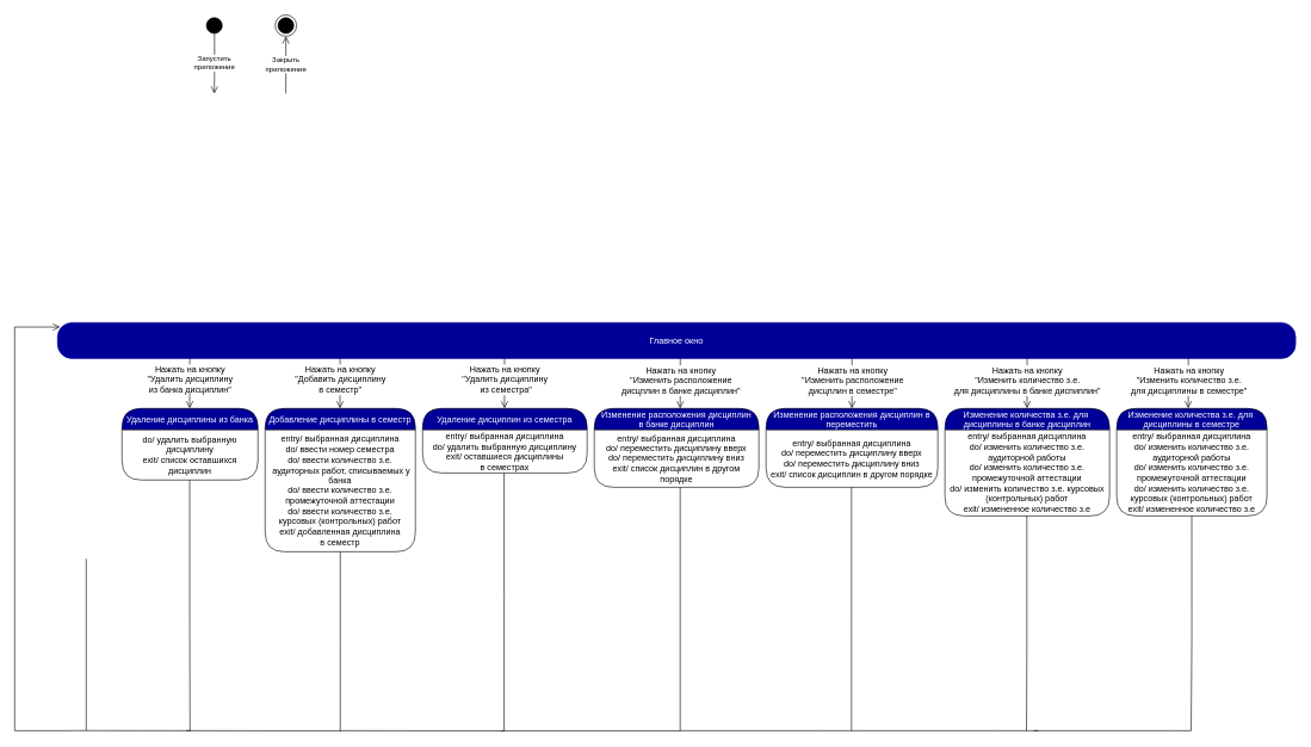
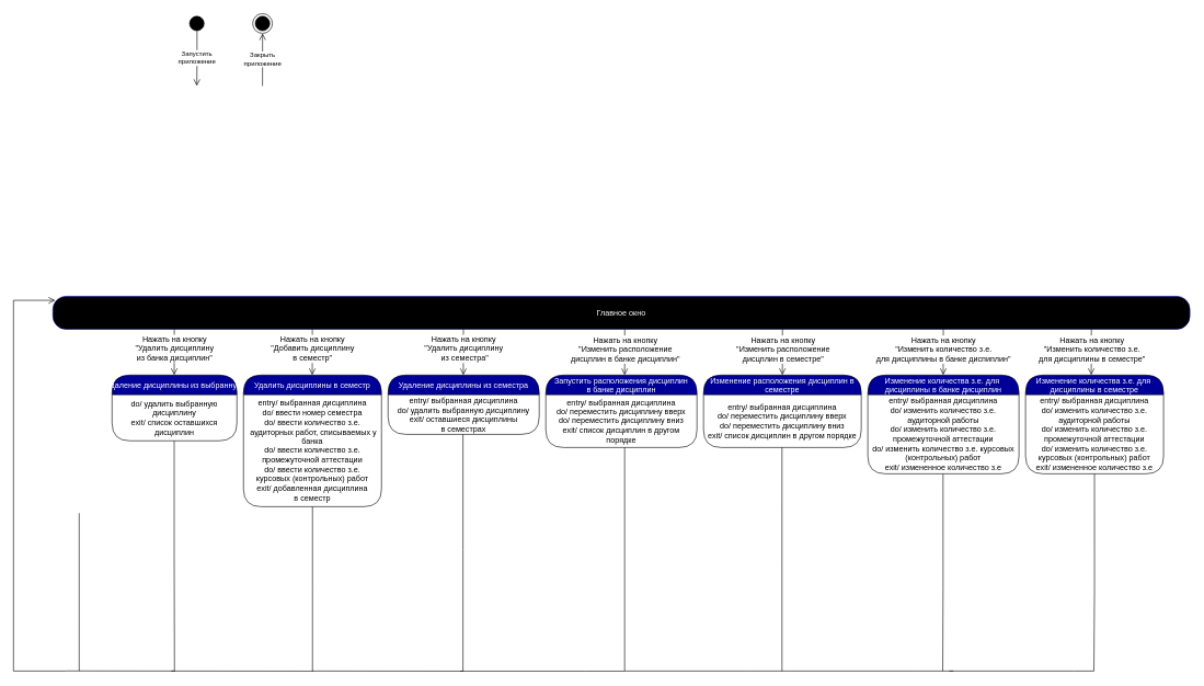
- <mxCell id="6" value="Главное окно" style="rounded=1;whiteSpace=wrap;html=1;arcSize=40;fontColor=#FFFFFF;fillColor=#000099;strokeColor=#000099;" parent="1" vertex="1"><mxGeometry x="80" y="450" width="1730" height="50" as="geometry" /></mxCell>
+ <mxCell id="6" value="Главное окно" style="rounded=1;whiteSpace=wrap;html=1;arcSize=40;fontColor=#FFFFFF;fillColor=#000000;strokeColor=#000099;" parent="1" vertex="1"><mxGeometry x="80" y="450" width="1730" height="50" as="geometry" /></mxCell>
- <mxCell id="28" value="Изменение расположения дисциплин &#10;в банке дисциплин" style="swimlane;fontStyle=0;align=center;verticalAlign=middle;childLayout=stackLayout;horizontal=1;startSize=30;horizontalStack=0;resizeParent=0;resizeLast=1;container=0;fontColor=#FFFFFF;collapsible=0;rounded=1;arcSize=30;strokeColor=#030000;fillColor=#000099;swimlaneFillColor=#FFFFFF;dropTarget=0;fontSize=12;" parent="1" vertex="1"><mxGeometry x="830" y="569.82" width="230" height="110.18" as="geometry" /></mxCell>
+ <mxCell id="28" value="Запустить расположения дисциплин &#10;в банке дисциплин" style="swimlane;fontStyle=0;align=center;verticalAlign=middle;childLayout=stackLayout;horizontal=1;startSize=30;horizontalStack=0;resizeParent=0;resizeLast=1;container=0;fontColor=#FFFFFF;collapsible=0;rounded=1;arcSize=30;strokeColor=#030000;fillColor=#000099;swimlaneFillColor=#FFFFFF;dropTarget=0;fontSize=12;" parent="1" vertex="1"><mxGeometry x="830" y="569.82" width="230" height="110.18" as="geometry" /></mxCell>
- <mxCell id="32" value="Изменение расположения дисциплин в&#10;переместить" style="swimlane;fontStyle=0;align=center;verticalAlign=middle;childLayout=stackLayout;horizontal=1;startSize=30;horizontalStack=0;resizeParent=0;resizeLast=1;container=0;fontColor=#FFFFFF;collapsible=0;rounded=1;arcSize=30;strokeColor=#030000;fillColor=#000099;swimlaneFillColor=#FFFFFF;dropTarget=0;fontSize=12;" parent="1" vertex="1"><mxGeometry x="1070" y="569.82" width="240" height="110.18" as="geometry" /></mxCell>
+ <mxCell id="32" value="Изменение расположения дисциплин в&#10;семестре" style="swimlane;fontStyle=0;align=center;verticalAlign=middle;childLayout=stackLayout;horizontal=1;startSize=30;horizontalStack=0;resizeParent=0;resizeLast=1;container=0;fontColor=#FFFFFF;collapsible=0;rounded=1;arcSize=30;strokeColor=#030000;fillColor=#000099;swimlaneFillColor=#FFFFFF;dropTarget=0;fontSize=12;" parent="1" vertex="1"><mxGeometry x="1070" y="569.82" width="240" height="110.18" as="geometry" /></mxCell>
- <mxCell id="14" value="Удаление дисциплины из банка" style="swimlane;fontStyle=0;align=center;verticalAlign=middle;childLayout=stackLayout;horizontal=1;startSize=30;horizontalStack=0;resizeParent=0;resizeLast=1;container=0;fontColor=#FFFFFF;collapsible=0;rounded=1;arcSize=30;strokeColor=#030000;fillColor=#000099;swimlaneFillColor=#FFFFFF;dropTarget=0;fontSize=12;" parent="1" vertex="1"><mxGeometry x="170" y="569.82" width="190" height="100" as="geometry" /></mxCell>
+ <mxCell id="14" value="Удаление дисциплины из выбранную" style="swimlane;fontStyle=0;align=center;verticalAlign=middle;childLayout=stackLayout;horizontal=1;startSize=30;horizontalStack=0;resizeParent=0;resizeLast=1;container=0;fontColor=#FFFFFF;collapsible=0;rounded=1;arcSize=30;strokeColor=#030000;fillColor=#000099;swimlaneFillColor=#FFFFFF;dropTarget=0;fontSize=12;" parent="1" vertex="1"><mxGeometry x="170" y="569.82" width="190" height="100" as="geometry" /></mxCell>
- <mxCell id="18" value="Добавление дисциплины в семестр" style="swimlane;fontStyle=0;align=center;verticalAlign=middle;childLayout=stackLayout;horizontal=1;startSize=30;horizontalStack=0;resizeParent=0;resizeLast=1;container=0;fontColor=#FFFFFF;collapsible=0;rounded=1;arcSize=30;strokeColor=#030000;fillColor=#000099;swimlaneFillColor=#FFFFFF;dropTarget=0;fontSize=12;" parent="1" vertex="1"><mxGeometry x="370" y="569.82" width="210" height="200.18" as="geometry" /></mxCell>
+ <mxCell id="18" value="Удалить дисциплины в семестр" style="swimlane;fontStyle=0;align=center;verticalAlign=middle;childLayout=stackLayout;horizontal=1;startSize=30;horizontalStack=0;resizeParent=0;resizeLast=1;container=0;fontColor=#FFFFFF;collapsible=0;rounded=1;arcSize=30;strokeColor=#030000;fillColor=#000099;swimlaneFillColor=#FFFFFF;dropTarget=0;fontSize=12;" parent="1" vertex="1"><mxGeometry x="370" y="569.82" width="210" height="200.18" as="geometry" /></mxCell>
- <mxCell id="22" value="Удаление дисциплин из семестра" style="swimlane;fontStyle=0;align=center;verticalAlign=middle;childLayout=stackLayout;horizontal=1;startSize=30;horizontalStack=0;resizeParent=0;resizeLast=1;container=0;fontColor=#FFFFFF;collapsible=0;rounded=1;arcSize=30;strokeColor=#030000;fillColor=#000099;swimlaneFillColor=#FFFFFF;dropTarget=0;fontSize=12;" parent="1" vertex="1"><mxGeometry x="590" y="569.82" width="230" height="90.18" as="geometry" /></mxCell>
+ <mxCell id="22" value="Удаление дисциплины из семестра" style="swimlane;fontStyle=0;align=center;verticalAlign=middle;childLayout=stackLayout;horizontal=1;startSize=30;horizontalStack=0;resizeParent=0;resizeLast=1;container=0;fontColor=#FFFFFF;collapsible=0;rounded=1;arcSize=30;strokeColor=#030000;fillColor=#000099;swimlaneFillColor=#FFFFFF;dropTarget=0;fontSize=12;" parent="1" vertex="1"><mxGeometry x="590" y="569.82" width="230" height="90.18" as="geometry" /></mxCell>
